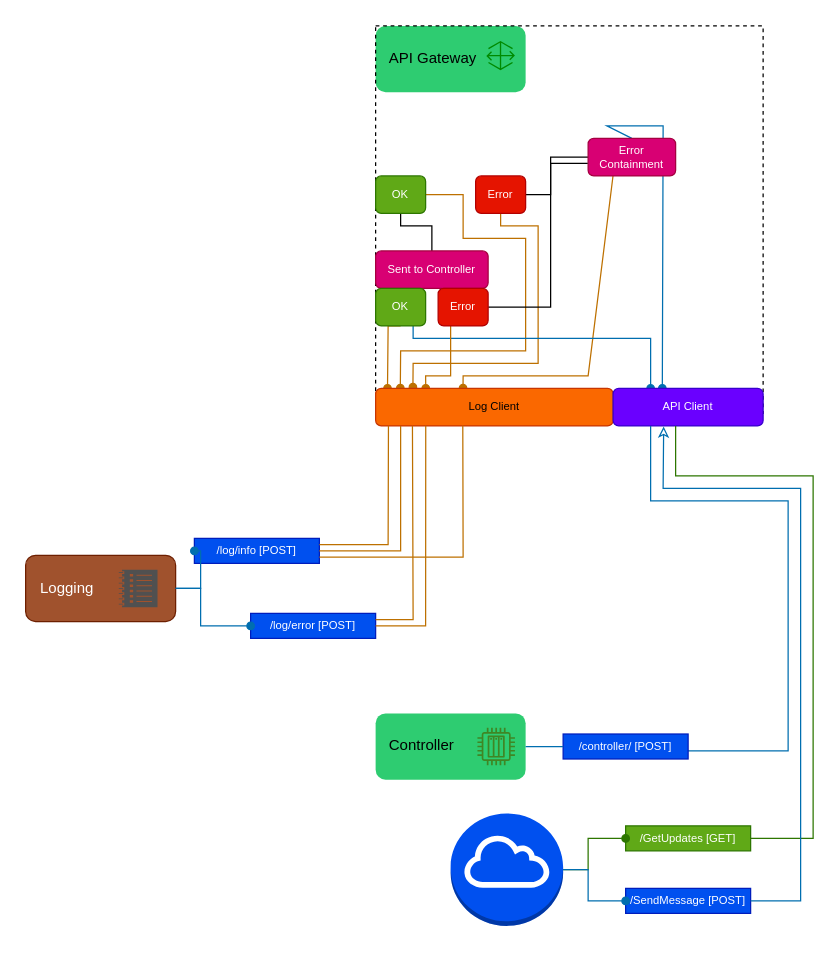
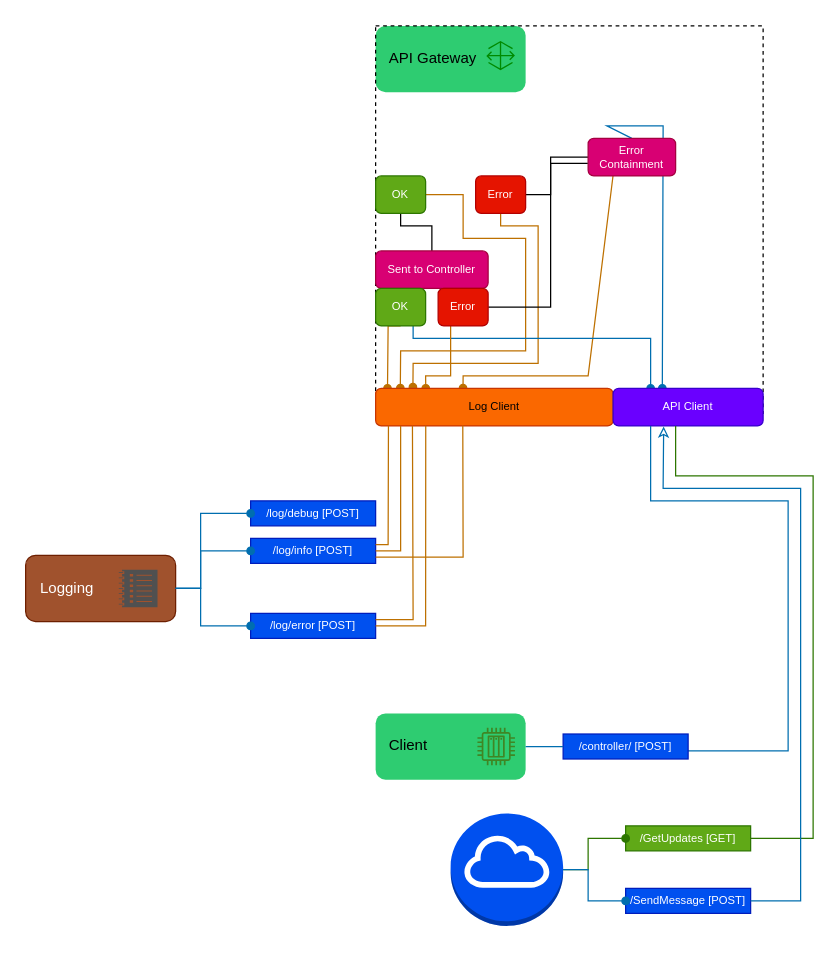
+ <mxCell id="35" style="edgeStyle=none;rounded=0;html=1;exitX=1;exitY=0.5;exitDx=0;exitDy=0;entryX=0;entryY=0.5;entryDx=0;entryDy=0;fontSize=9;startArrow=none;startFill=0;endArrow=oval;endFill=1;fillColor=#1ba1e2;strokeColor=#006EAF;" edge="1" parent="31" source="32" target="34"><mxGeometry relative="1" as="geometry"><Array as="points"><mxPoint x="140" y="70" /><mxPoint x="140" y="10" /></Array></mxGeometry></mxCell>
+ <mxCell id="34" value="/log/debug [POST]" style="rounded=0;whiteSpace=wrap;html=1;strokeColor=#001DBC;fillColor=#0050ef;fontColor=#ffffff;fontSize=9;" vertex="1" parent="31"><mxGeometry x="180" width="100" height="20" as="geometry" /></mxCell>
- <mxCell id="36" value="/log/info [POST]" style="rounded=0;whiteSpace=wrap;html=1;strokeColor=#001DBC;fillColor=#0050ef;fontColor=#ffffff;fontSize=9;" vertex="1" parent="31"><mxGeometry x="135" y="30" width="100" height="20" as="geometry" /></mxCell>
+ <mxCell id="36" value="/log/info [POST]" style="rounded=0;whiteSpace=wrap;html=1;strokeColor=#001DBC;fillColor=#0050ef;fontColor=#ffffff;fontSize=9;" vertex="1" parent="31"><mxGeometry x="180" y="30" width="100" height="20" as="geometry" /></mxCell>
- <mxCell id="4" value="Controller" style="text;html=1;strokeColor=none;fillColor=none;align=left;verticalAlign=middle;whiteSpace=wrap;rounded=0;" vertex="1" parent="2"><mxGeometry x="9" y="16.023" width="79" height="20.953" as="geometry" /></mxCell>
+ <mxCell id="4" value="Client" style="text;html=1;strokeColor=none;fillColor=none;align=left;verticalAlign=middle;whiteSpace=wrap;rounded=0;" vertex="1" parent="2"><mxGeometry x="9" y="16.023" width="79" height="20.953" as="geometry" /></mxCell>
